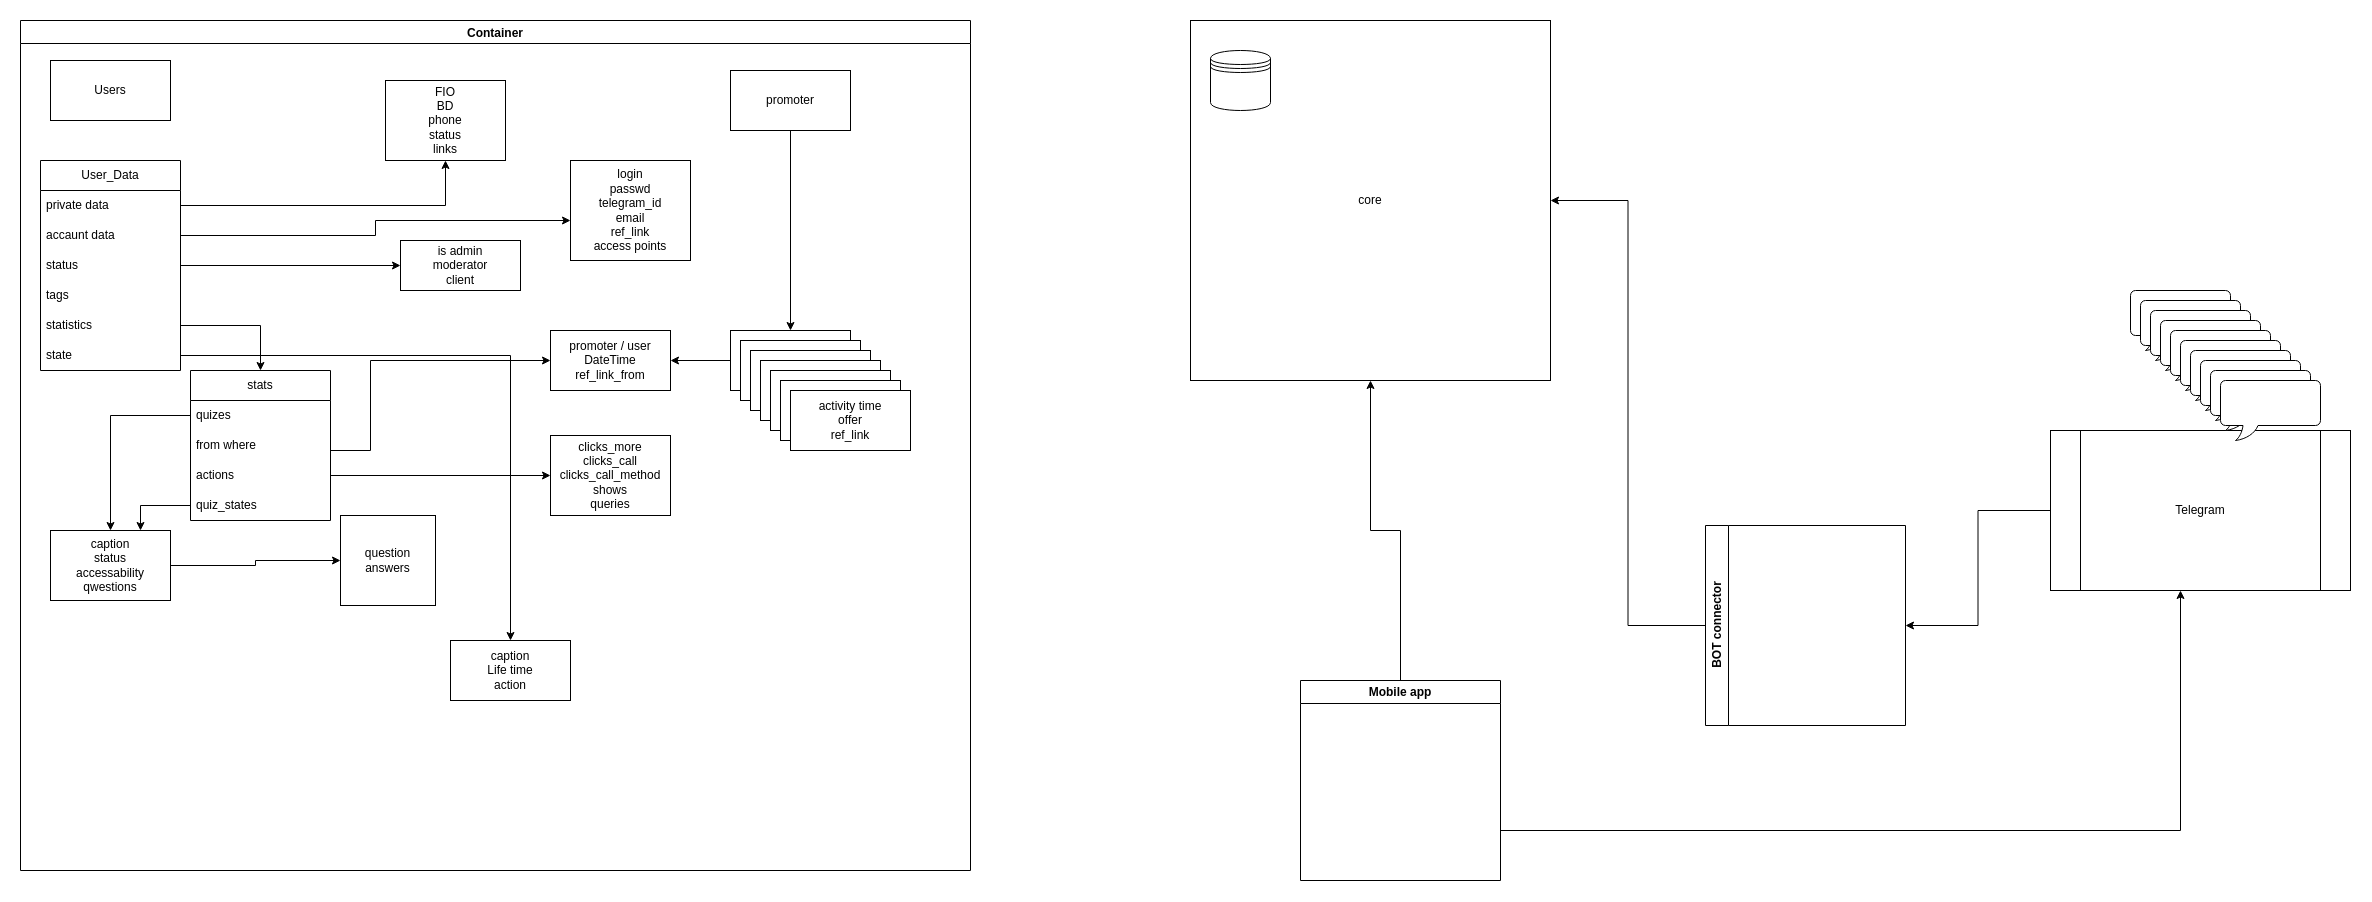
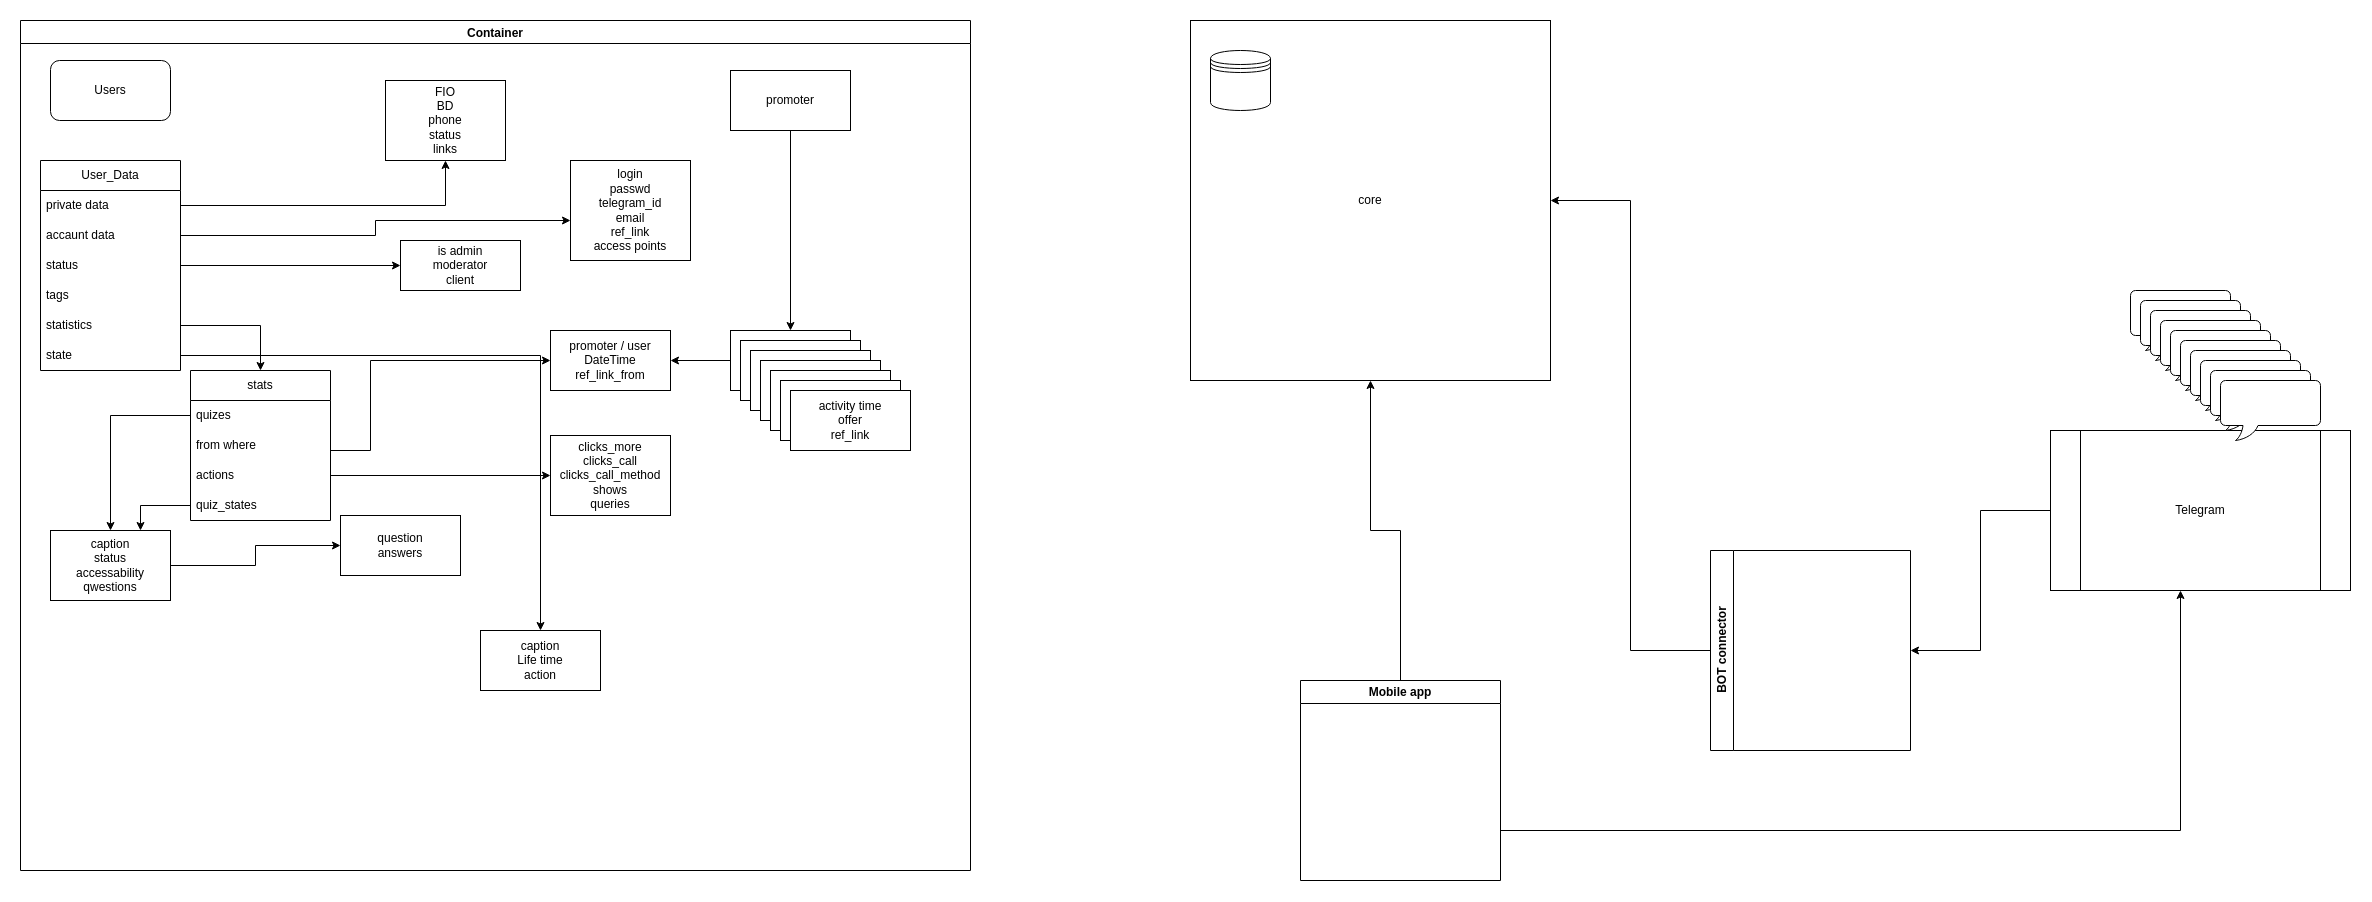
- <mxCell id="19" value="&lt;div&gt;Users&lt;/div&gt;" style="rounded=0;whiteSpace=wrap;html=1;" vertex="1" parent="18"><mxGeometry x="30" y="40" width="120" height="60" as="geometry" /></mxCell>
+ <mxCell id="19" value="&lt;div&gt;Users&lt;/div&gt;" style="whiteSpace=wrap;html=1;rounded=1;" vertex="1" parent="18"><mxGeometry x="30" y="40" width="120" height="60" as="geometry" /></mxCell>
- <mxCell id="49" value="&lt;div&gt;question&lt;/div&gt;&lt;div&gt;answers&lt;br&gt;&lt;/div&gt;" style="whiteSpace=wrap;html=1;" vertex="1" parent="18"><mxGeometry x="320" y="495" width="95" height="90" as="geometry" /></mxCell>
+ <mxCell id="49" value="&lt;div&gt;question&lt;/div&gt;&lt;div&gt;answers&lt;br&gt;&lt;/div&gt;" style="whiteSpace=wrap;html=1;" vertex="1" parent="18"><mxGeometry x="320" y="495" width="120" height="60" as="geometry" /></mxCell>
- <mxCell id="4" value="&lt;div&gt;BOT connector&lt;/div&gt;" style="swimlane;horizontal=0;whiteSpace=wrap;html=1;" vertex="1" parent="1"><mxGeometry x="1705" y="525" width="200" height="200" as="geometry" /></mxCell>
+ <mxCell id="4" value="&lt;div&gt;BOT connector&lt;/div&gt;" style="swimlane;horizontal=0;whiteSpace=wrap;html=1;" vertex="1" parent="1"><mxGeometry x="1710" y="550" width="200" height="200" as="geometry" /></mxCell>
- <mxCell id="58" value="&lt;div&gt;caption&lt;/div&gt;&lt;div&gt;Life time&lt;br&gt;&lt;/div&gt;&lt;div&gt;action&lt;br&gt;&lt;/div&gt;" style="whiteSpace=wrap;html=1;" vertex="1" parent="18"><mxGeometry x="430" y="620" width="120" height="60" as="geometry" /></mxCell>
+ <mxCell id="58" value="&lt;div&gt;caption&lt;/div&gt;&lt;div&gt;Life time&lt;br&gt;&lt;/div&gt;&lt;div&gt;action&lt;br&gt;&lt;/div&gt;" style="whiteSpace=wrap;html=1;" vertex="1" parent="18"><mxGeometry x="460" y="610" width="120" height="60" as="geometry" /></mxCell>
